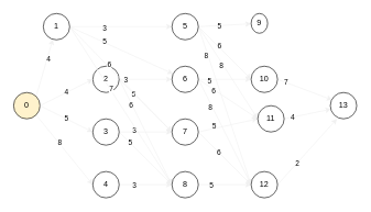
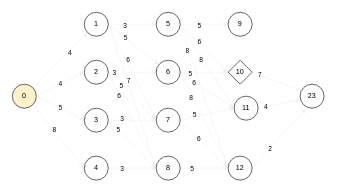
- <mxCell id="62" value="9" style="ellipse;whiteSpace=wrap;html=1;aspect=fixed;" vertex="1" parent="1"><mxGeometry x="380" y="20" width="25" height="30" as="geometry" /></mxCell>
+ <mxCell id="62" value="9" style="ellipse;whiteSpace=wrap;html=1;aspect=fixed;" vertex="1" parent="1"><mxGeometry x="380" y="20" width="40" height="40" as="geometry" /></mxCell>
- <mxCell id="28" value="1" style="ellipse;whiteSpace=wrap;html=1;aspect=fixed;" vertex="1" parent="1"><mxGeometry x="65" y="20" width="40" height="40" as="geometry" /></mxCell>
+ <mxCell id="28" value="1" style="ellipse;whiteSpace=wrap;html=1;aspect=fixed;" vertex="1" parent="1"><mxGeometry x="140" y="20" width="40" height="40" as="geometry" /></mxCell>
- <mxCell id="61" value="10" style="ellipse;whiteSpace=wrap;html=1;aspect=fixed;" vertex="1" parent="1"><mxGeometry x="380" y="100" width="40" height="40" as="geometry" /></mxCell>
+ <mxCell id="61" value="10" style="rhombus;whiteSpace=wrap;html=1;aspect=fixed;" vertex="1" parent="1"><mxGeometry x="380" y="100" width="40" height="40" as="geometry" /></mxCell>
- <mxCell id="66" value="13" style="ellipse;whiteSpace=wrap;html=1;aspect=fixed;" vertex="1" parent="1"><mxGeometry x="500" y="140" width="40" height="40" as="geometry" /></mxCell>
+ <mxCell id="66" value="23" style="ellipse;whiteSpace=wrap;html=1;aspect=fixed;" vertex="1" parent="1"><mxGeometry x="500" y="140" width="40" height="40" as="geometry" /></mxCell>
